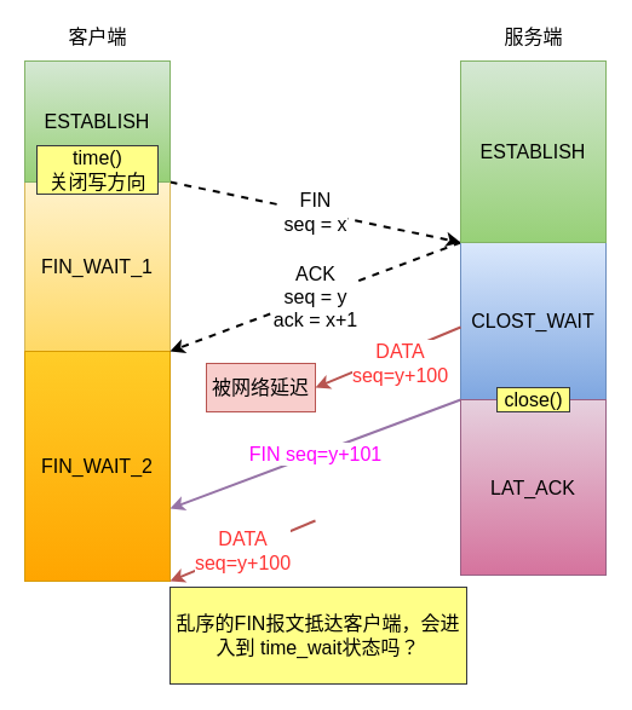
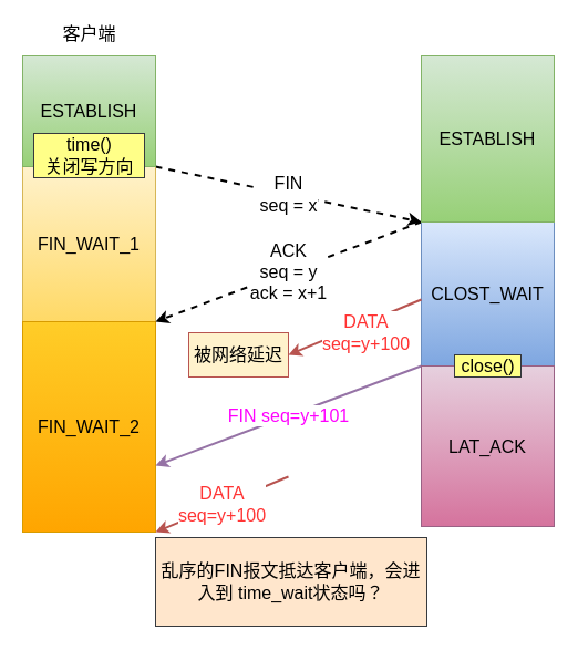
- <mxCell id="18" value="服务端" style="text;html=1;align=center;verticalAlign=middle;resizable=0;points=[];autosize=1;strokeColor=none;fillColor=none;fontSize=16;" vertex="1" parent="1"><mxGeometry x="410" y="20" width="60" height="20" as="geometry" /></mxCell>
- <mxCell id="19" value="被网络延迟" style="rounded=0;whiteSpace=wrap;html=1;fontSize=16;fillColor=#f8cecc;strokeColor=#b85450;" vertex="1" parent="1"><mxGeometry x="170" y="300" width="90" height="40" as="geometry" /></mxCell>
+ <mxCell id="19" value="被网络延迟" style="rounded=0;whiteSpace=wrap;html=1;fontSize=16;fillColor=#fff2cc;strokeColor=#b85450;" vertex="1" parent="1"><mxGeometry x="170" y="300" width="90" height="40" as="geometry" /></mxCell>
- <mxCell id="2" value="乱序的FIN报文抵达客户端，会进入到 time_wait状态吗？" style="rounded=0;whiteSpace=wrap;html=1;fontSize=16;fillColor=#ffff88;strokeColor=#36393d;" parent="1" vertex="1"><mxGeometry x="140" y="485" width="245" height="80" as="geometry" /></mxCell>
+ <mxCell id="2" value="乱序的FIN报文抵达客户端，会进入到 time_wait状态吗？" style="rounded=0;whiteSpace=wrap;html=1;fontSize=16;fillColor=#ffe6cc;strokeColor=#36393d;" parent="1" vertex="1"><mxGeometry x="140" y="485" width="245" height="80" as="geometry" /></mxCell>
